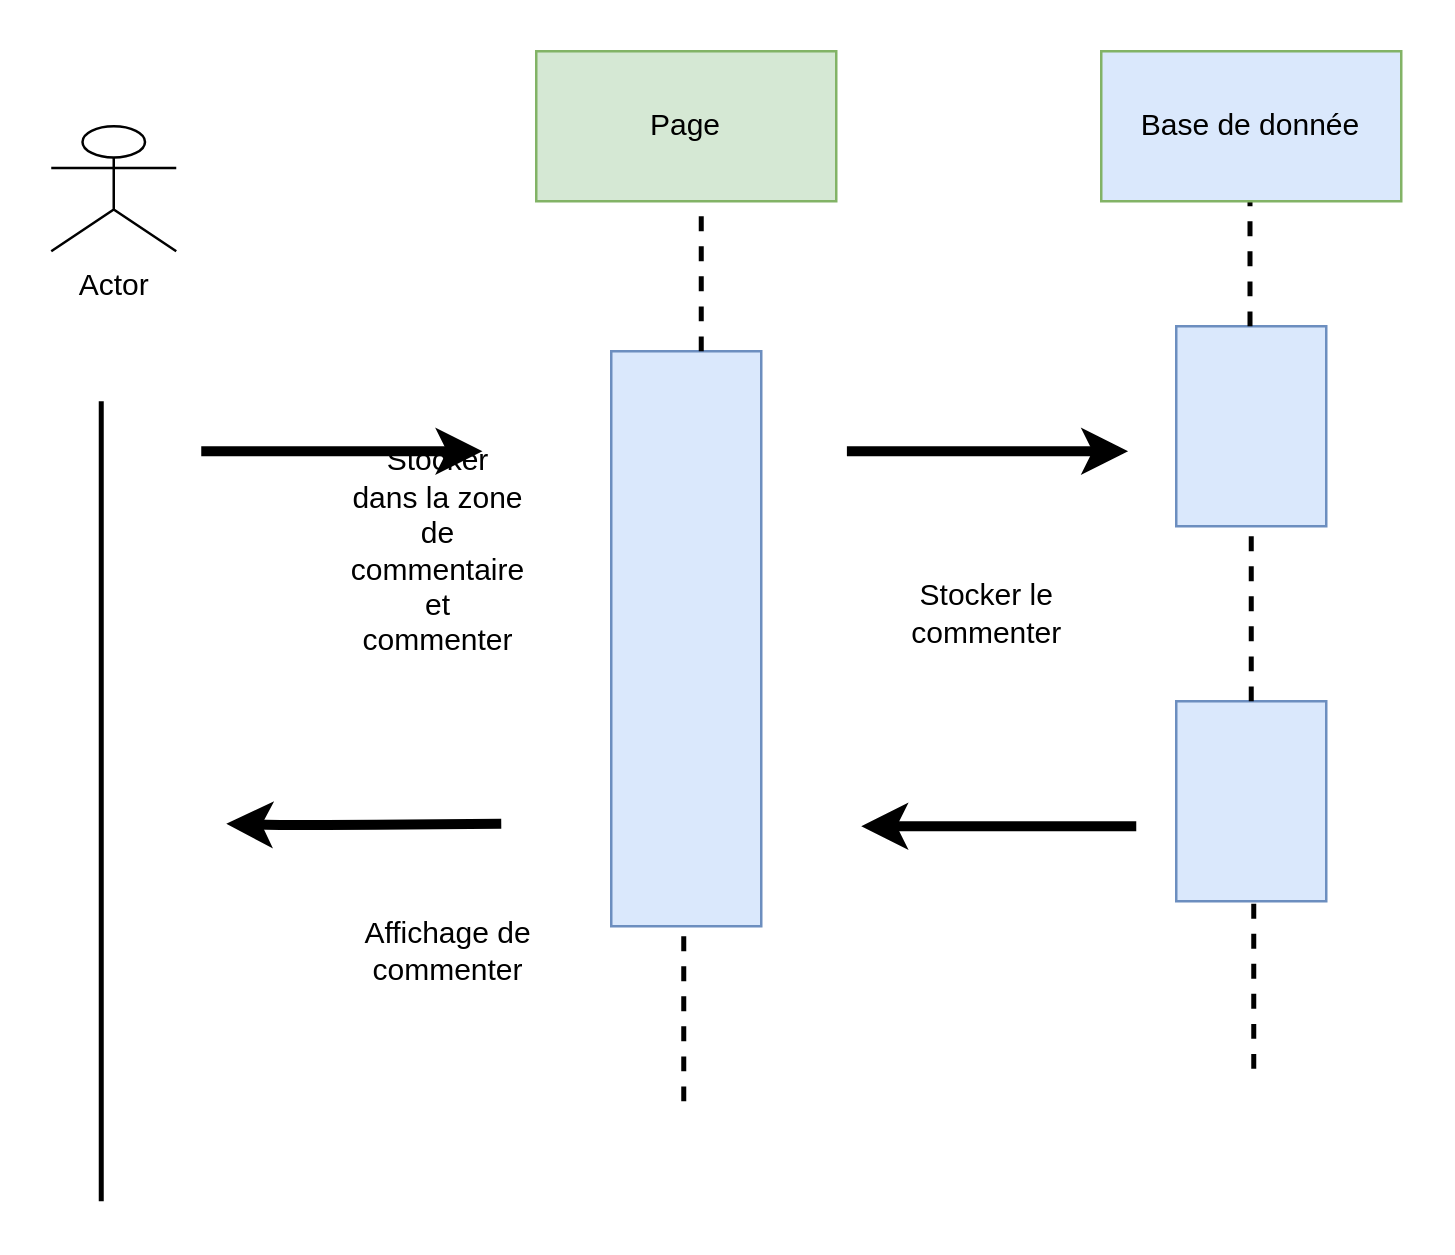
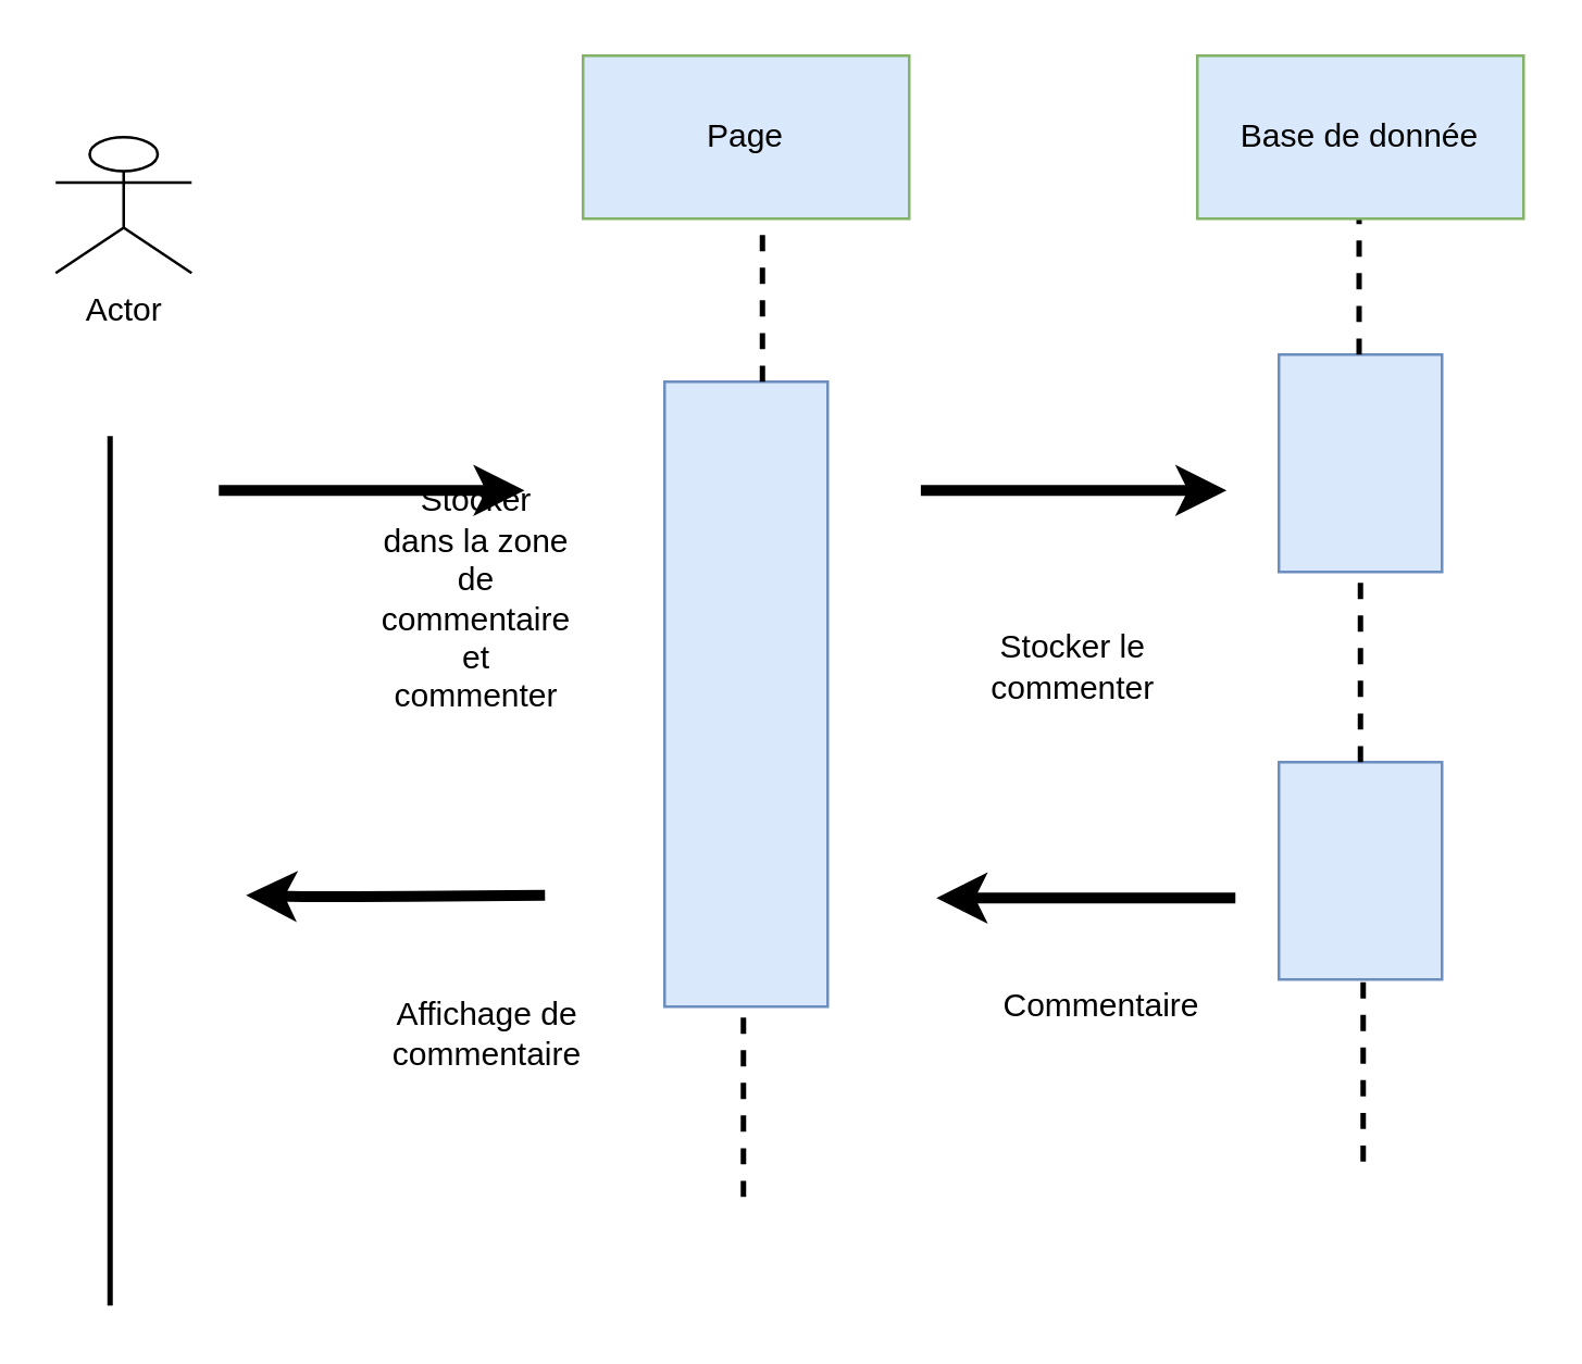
- <mxCell id="16" value="Page" style="rounded=0;whiteSpace=wrap;html=1;fillColor=#d5e8d4;strokeColor=#82b366;" vertex="1" parent="1"><mxGeometry x="214" y="20" width="120" height="60" as="geometry" /></mxCell>
+ <mxCell id="16" value="Page" style="rounded=0;whiteSpace=wrap;html=1;fillColor=#dae8fc;strokeColor=#82b366;" vertex="1" parent="1"><mxGeometry x="214" y="20" width="120" height="60" as="geometry" /></mxCell>
+ <mxCell id="19" value="Commentaire" style="text;html=1;strokeColor=none;fillColor=none;align=center;verticalAlign=middle;whiteSpace=wrap;rounded=0;" vertex="1" parent="1"><mxGeometry x="370" y="330" width="70" height="80" as="geometry" /></mxCell>
- <mxCell id="20" value="Affichage de commenter" style="text;html=1;strokeColor=none;fillColor=none;align=center;verticalAlign=middle;whiteSpace=wrap;rounded=0;" vertex="1" parent="1"><mxGeometry x="144" y="340" width="70" height="80" as="geometry" /></mxCell>
+ <mxCell id="20" value="Affichage de commentaire" style="text;html=1;strokeColor=none;fillColor=none;align=center;verticalAlign=middle;whiteSpace=wrap;rounded=0;" vertex="1" parent="1"><mxGeometry x="144" y="340" width="70" height="80" as="geometry" /></mxCell>
